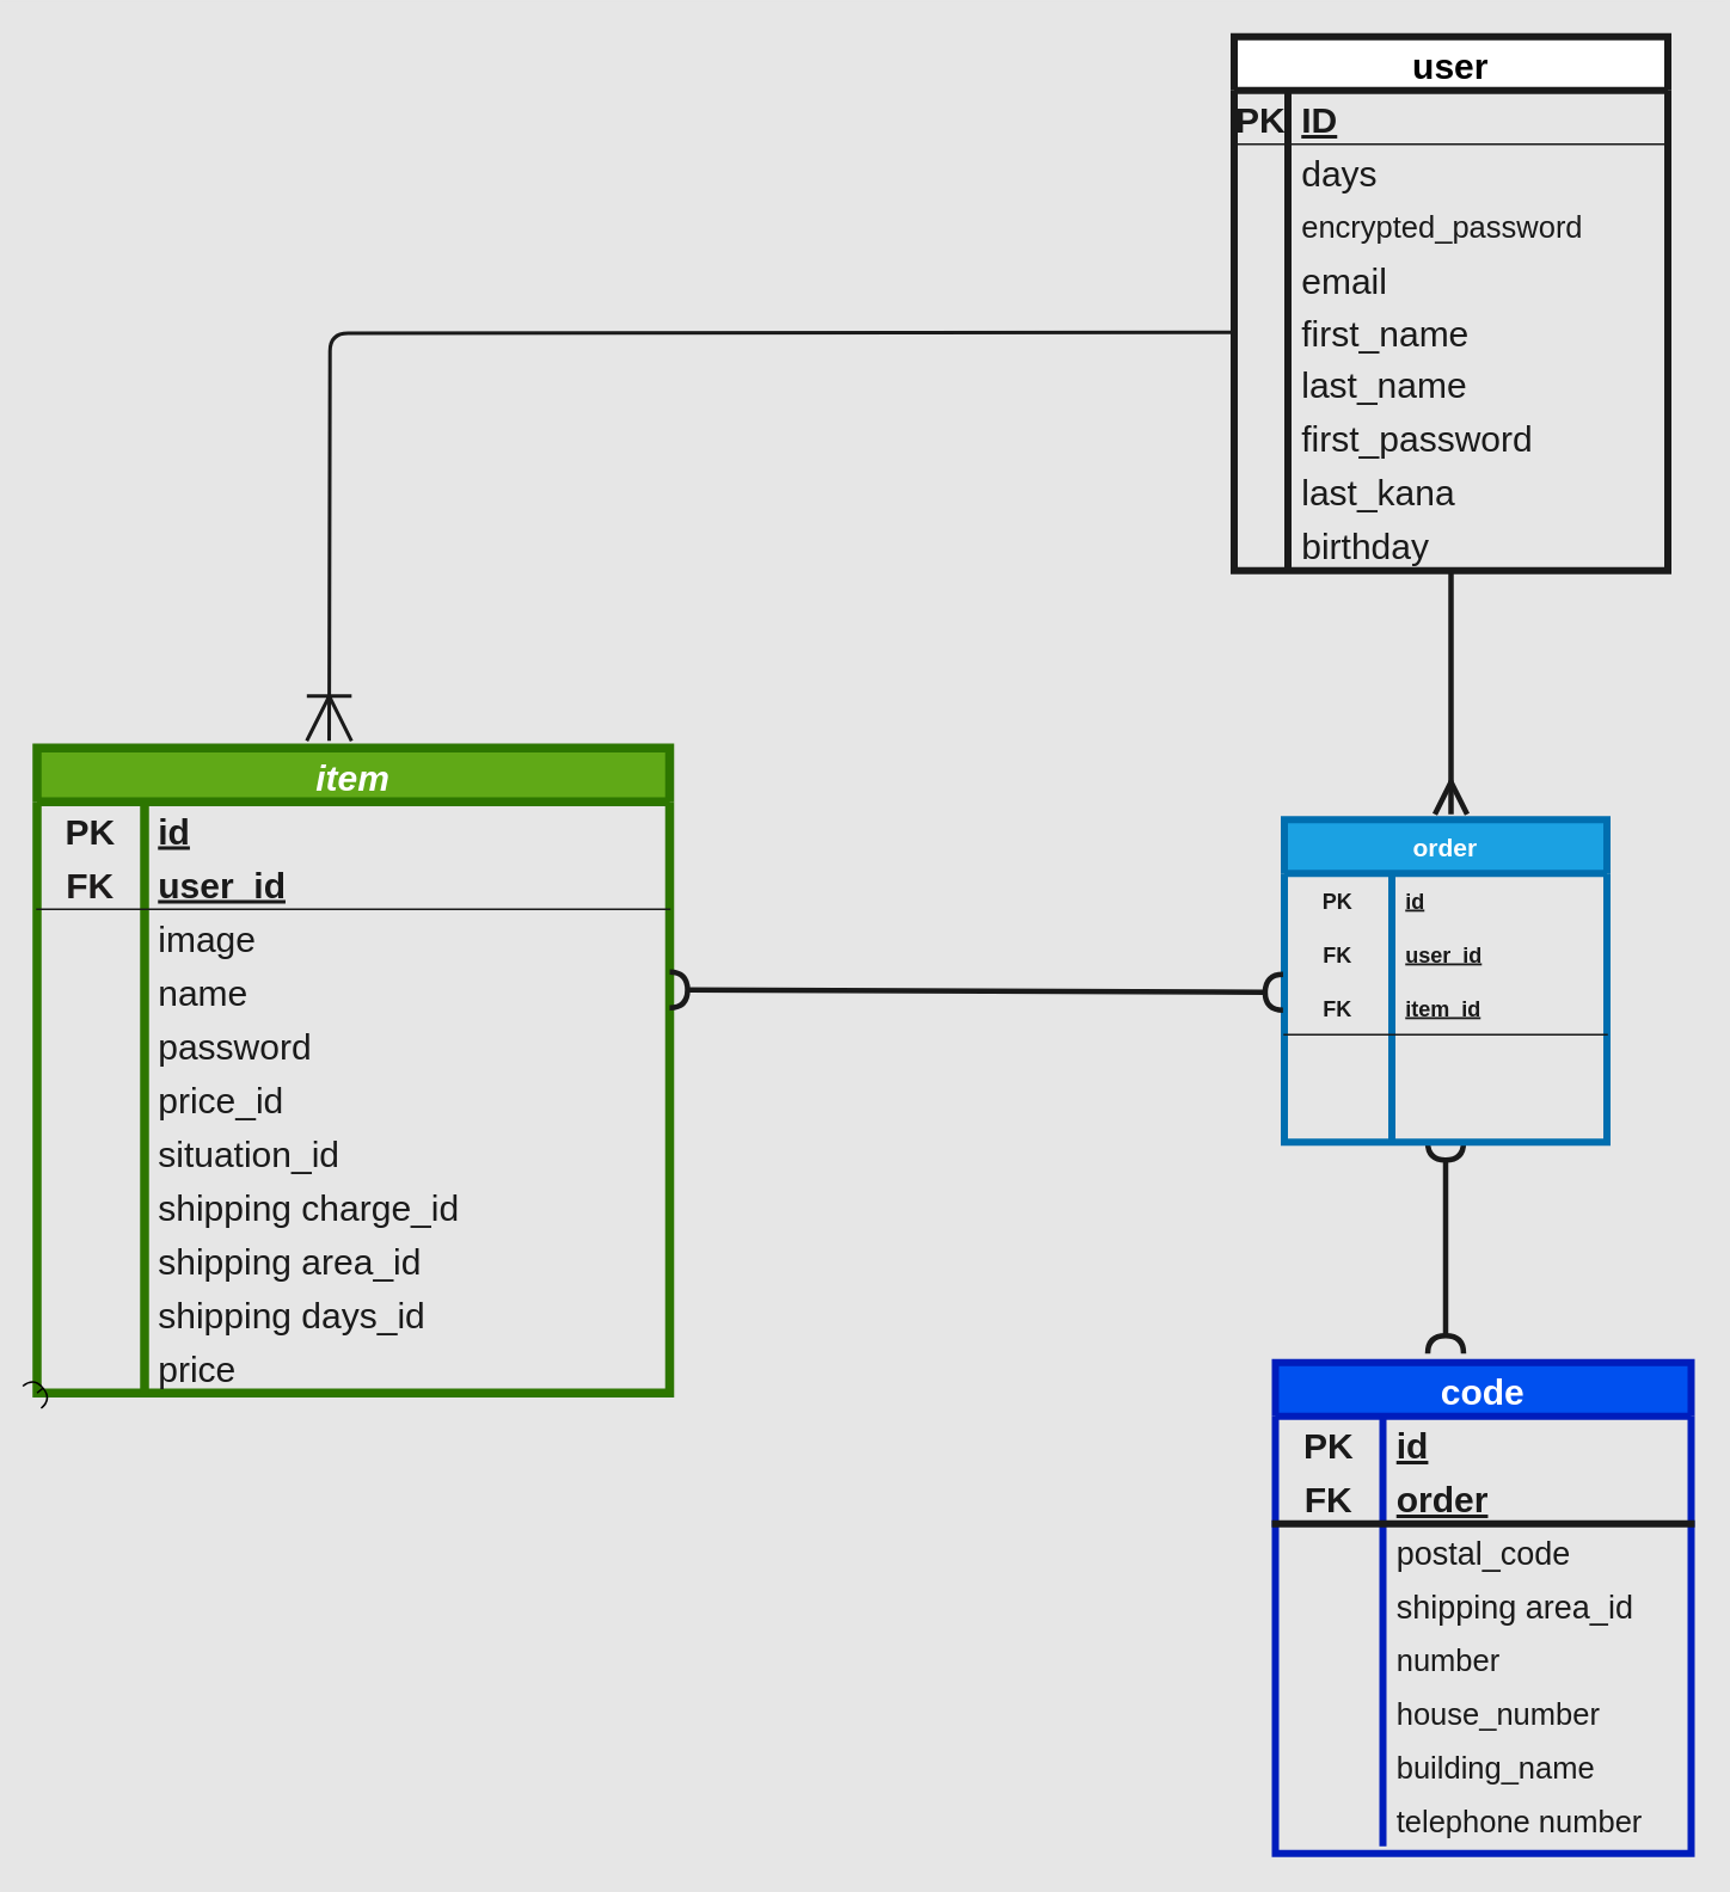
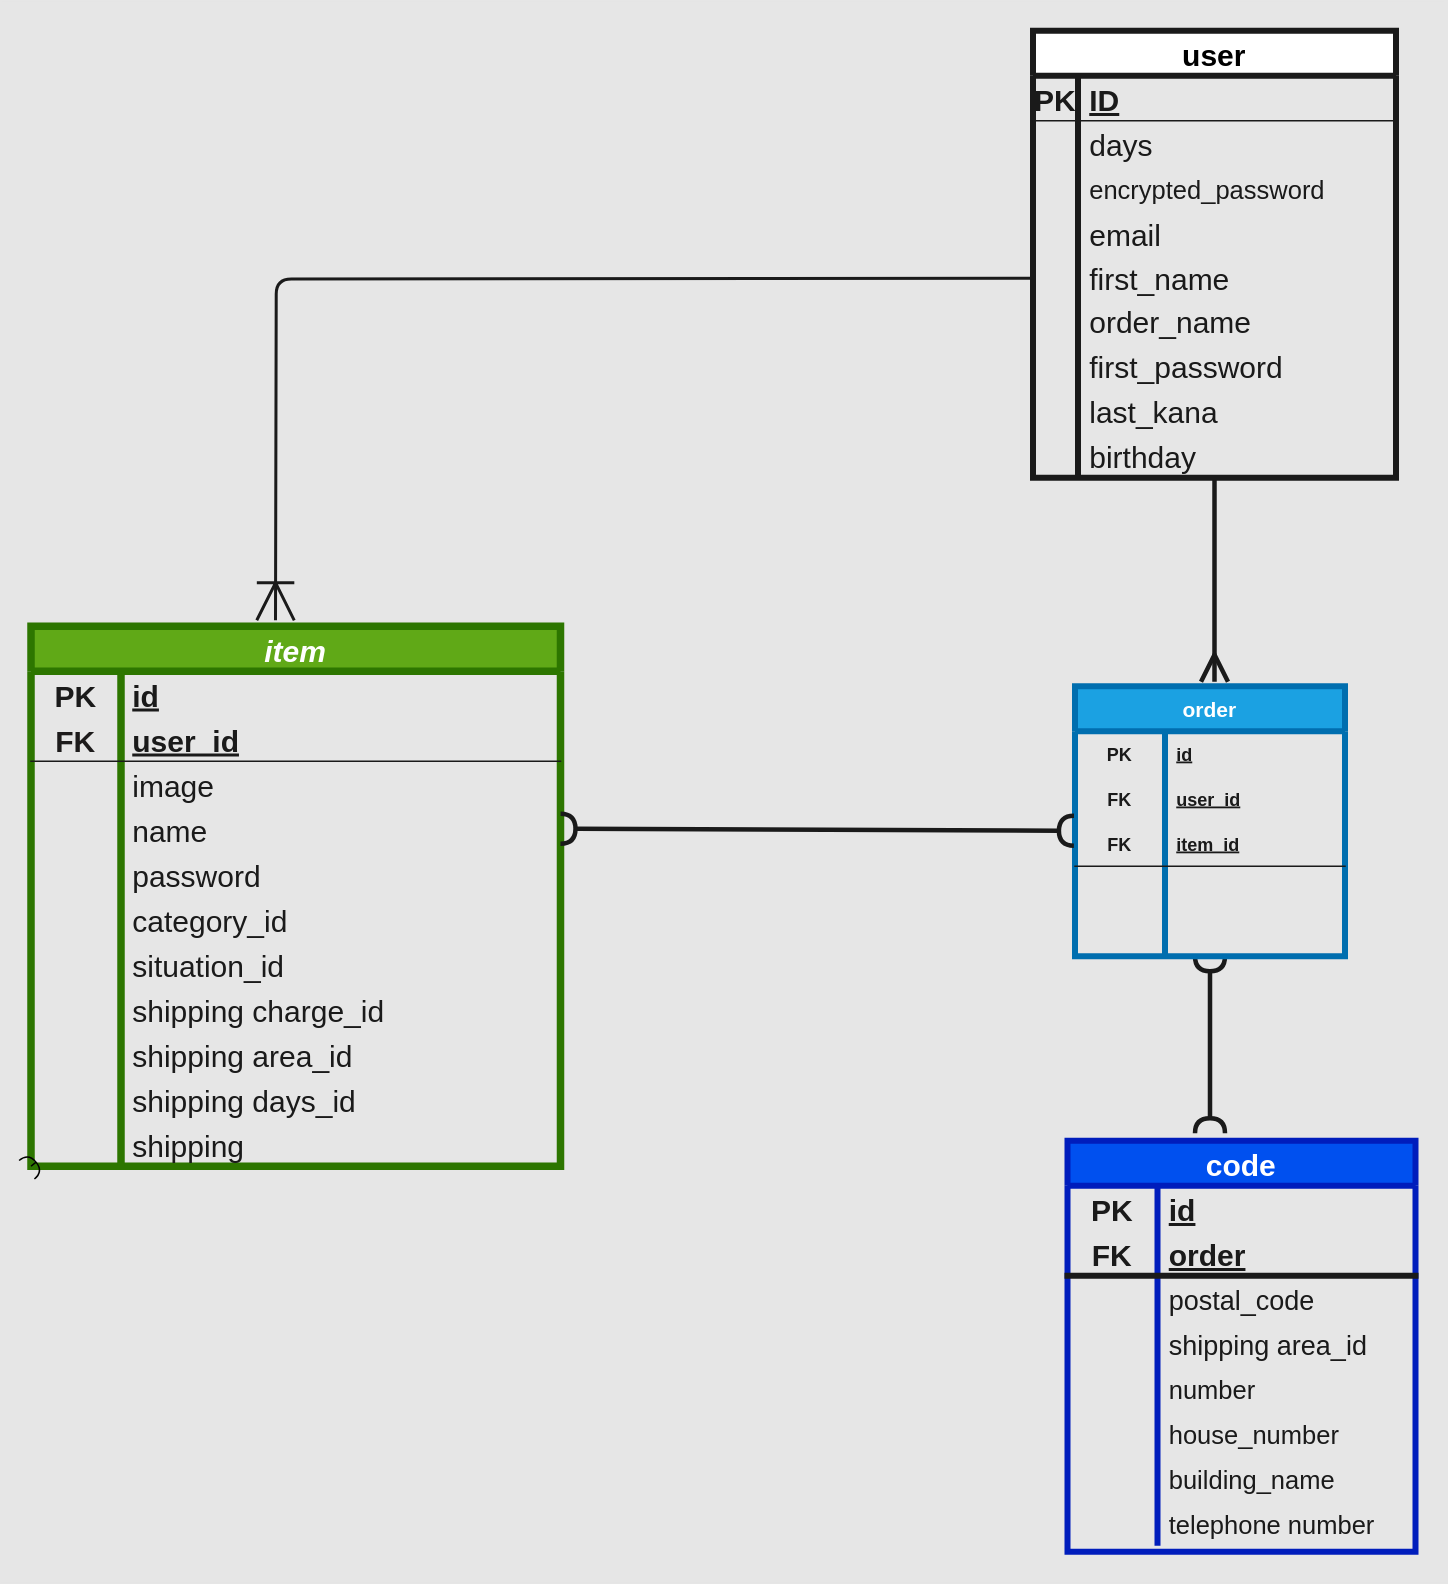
- <mxCell id="21" value="last_name" style="shape=partialRectangle;connectable=0;fillColor=none;top=0;left=0;bottom=0;right=0;align=left;spacingLeft=6;overflow=hidden;fontSize=20;fontColor=#1A1A1A;" parent="19" vertex="1"><mxGeometry x="30" width="212" height="30" as="geometry"><mxRectangle width="212" height="30" as="alternateBounds" /></mxGeometry></mxCell>
+ <mxCell id="21" value="order_name" style="shape=partialRectangle;connectable=0;fillColor=none;top=0;left=0;bottom=0;right=0;align=left;spacingLeft=6;overflow=hidden;fontSize=20;fontColor=#1A1A1A;" parent="19" vertex="1"><mxGeometry x="30" width="212" height="30" as="geometry"><mxRectangle width="212" height="30" as="alternateBounds" /></mxGeometry></mxCell>
- <mxCell id="49" value="price_id" style="shape=partialRectangle;connectable=0;fillColor=none;top=0;left=0;bottom=0;right=0;align=left;spacingLeft=6;overflow=hidden;fontSize=20;fontColor=#1A1A1A;" parent="47" vertex="1"><mxGeometry x="60" width="293" height="30" as="geometry"><mxRectangle width="293" height="30" as="alternateBounds" /></mxGeometry></mxCell>
+ <mxCell id="49" value="category_id" style="shape=partialRectangle;connectable=0;fillColor=none;top=0;left=0;bottom=0;right=0;align=left;spacingLeft=6;overflow=hidden;fontSize=20;fontColor=#1A1A1A;" parent="47" vertex="1"><mxGeometry x="60" width="293" height="30" as="geometry"><mxRectangle width="293" height="30" as="alternateBounds" /></mxGeometry></mxCell>
- <mxCell id="64" value="price" style="shape=partialRectangle;connectable=0;fillColor=none;top=0;left=0;bottom=0;right=0;align=left;spacingLeft=6;overflow=hidden;fontSize=20;fontColor=#1A1A1A;" parent="62" vertex="1"><mxGeometry x="60" width="293" height="30" as="geometry"><mxRectangle width="293" height="30" as="alternateBounds" /></mxGeometry></mxCell>
+ <mxCell id="64" value="shipping" style="shape=partialRectangle;connectable=0;fillColor=none;top=0;left=0;bottom=0;right=0;align=left;spacingLeft=6;overflow=hidden;fontSize=20;fontColor=#1A1A1A;" parent="62" vertex="1"><mxGeometry x="60" width="293" height="30" as="geometry"><mxRectangle width="293" height="30" as="alternateBounds" /></mxGeometry></mxCell>
